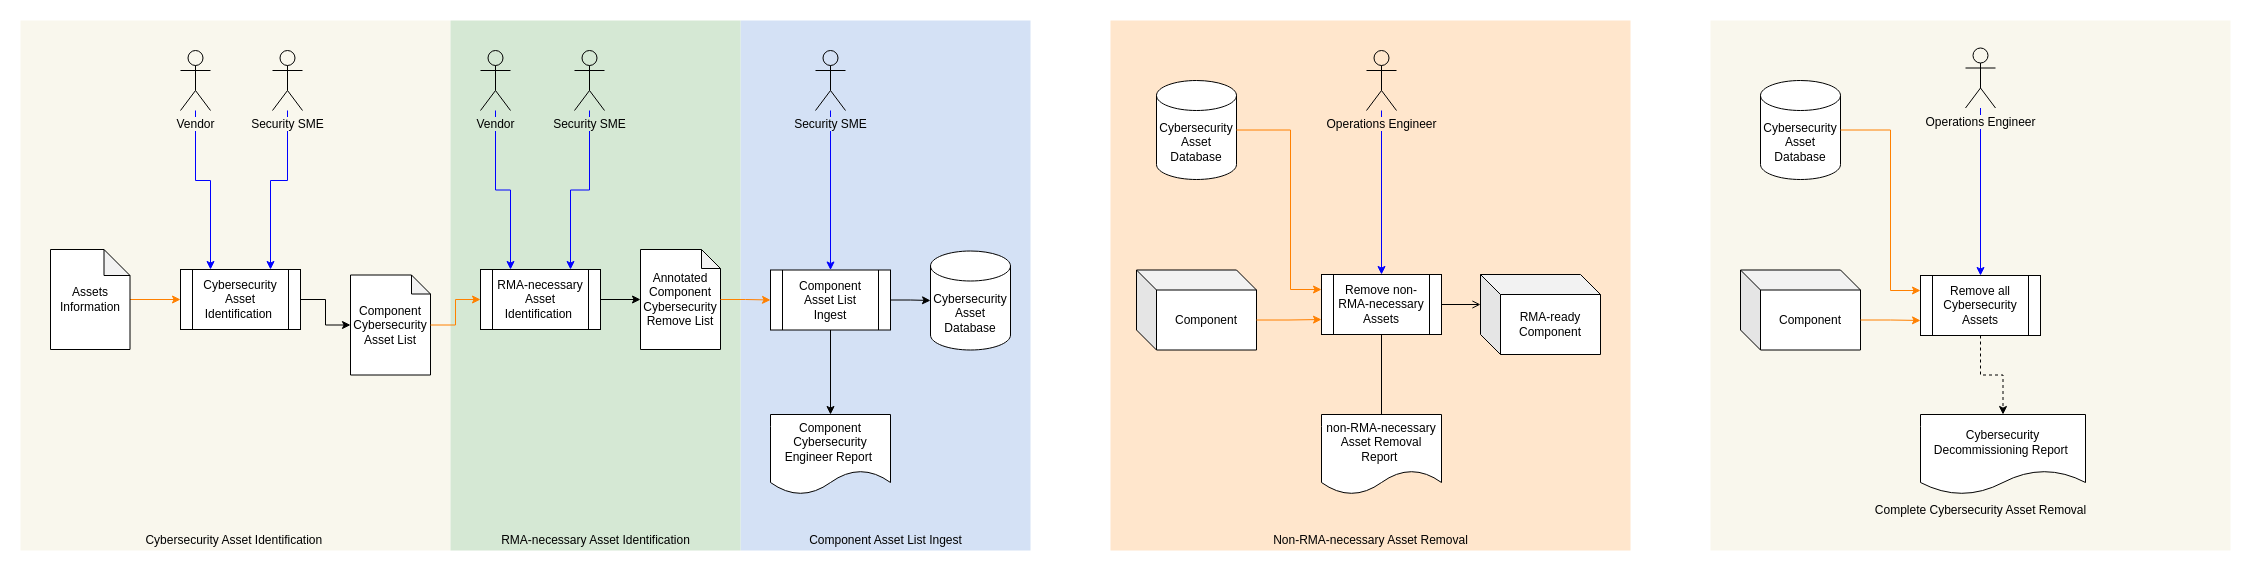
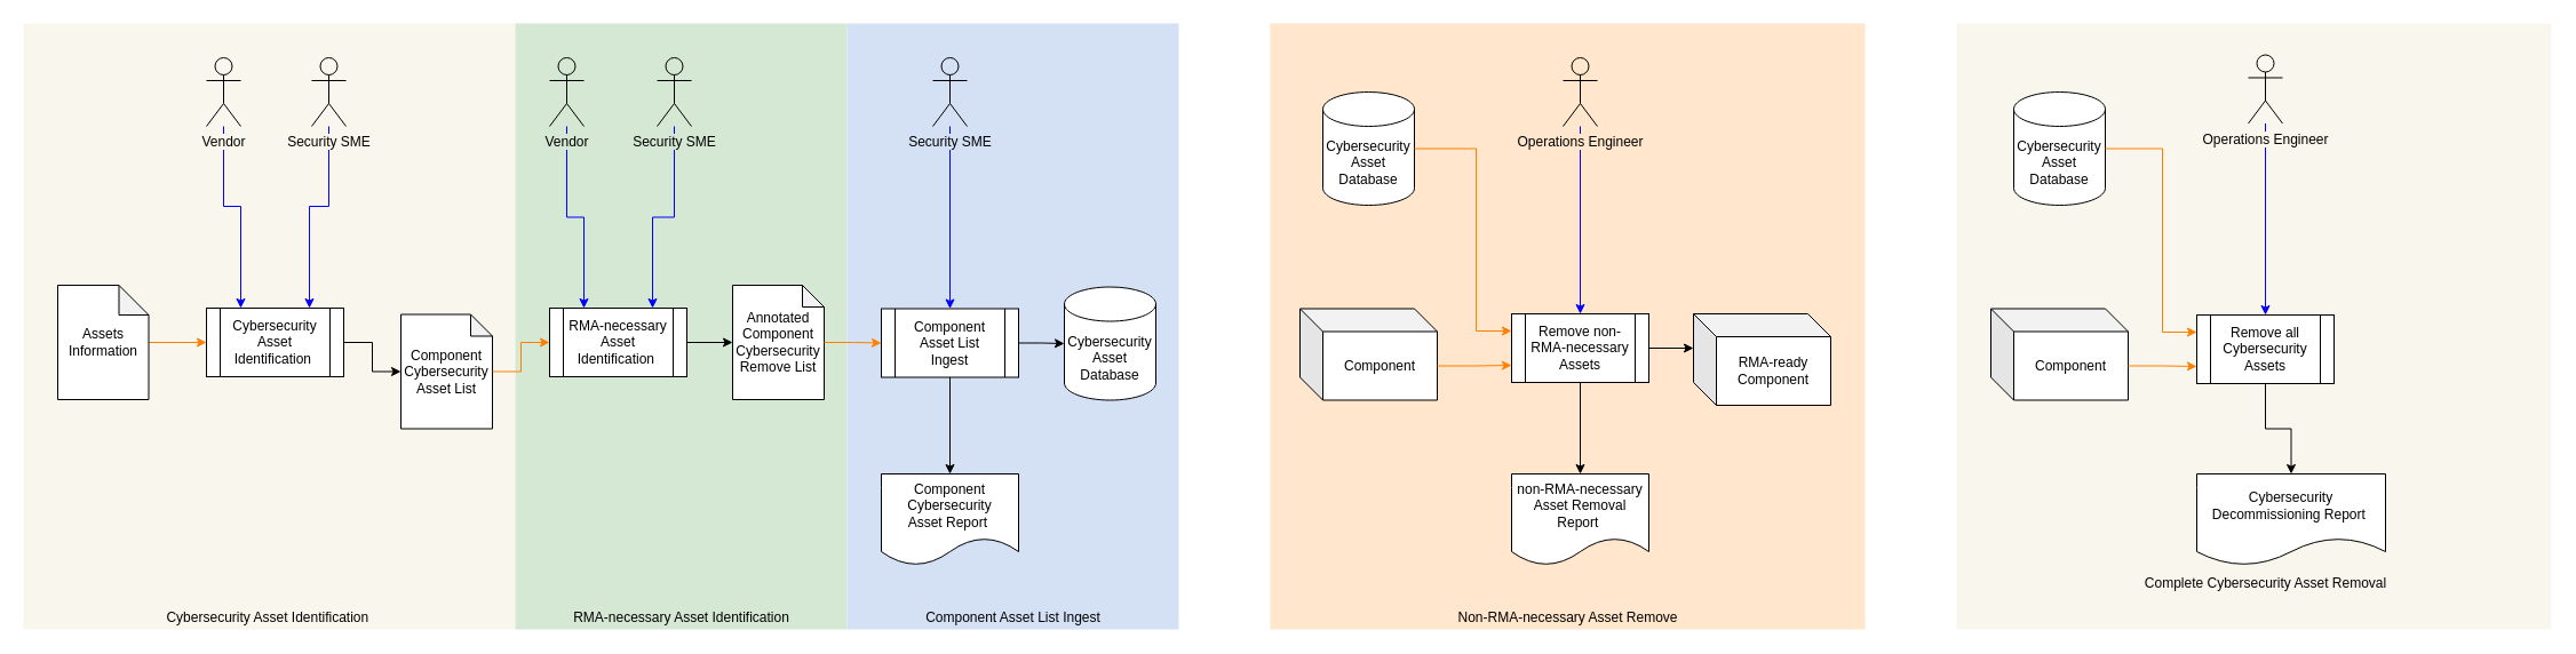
- <mxCell id="32" style="edgeStyle=orthogonalEdgeStyle;rounded=0;orthogonalLoop=1;jettySize=auto;html=1;entryX=0;entryY=0;entryDx=0;entryDy=30;entryPerimeter=0;strokeColor=#000000;endArrow=open;" parent="1" source="33" target="50" edge="1"><mxGeometry relative="1" as="geometry" /></mxCell>
+ <mxCell id="32" style="edgeStyle=orthogonalEdgeStyle;rounded=0;orthogonalLoop=1;jettySize=auto;html=1;entryX=0;entryY=0;entryDx=0;entryDy=30;entryPerimeter=0;strokeColor=#000000;" parent="1" source="33" target="50" edge="1"><mxGeometry relative="1" as="geometry" /></mxCell>
- <mxCell id="37" style="edgeStyle=orthogonalEdgeStyle;rounded=0;orthogonalLoop=1;jettySize=auto;html=1;exitX=0.5;exitY=1;exitDx=0;exitDy=0;entryX=0.5;entryY=0;entryDx=0;entryDy=0;dashed=1;" parent="1" source="38" target="39" edge="1"><mxGeometry relative="1" as="geometry" /></mxCell>
+ <mxCell id="37" style="edgeStyle=orthogonalEdgeStyle;rounded=0;orthogonalLoop=1;jettySize=auto;html=1;exitX=0.5;exitY=1;exitDx=0;exitDy=0;entryX=0.5;entryY=0;entryDx=0;entryDy=0;" parent="1" source="38" target="39" edge="1"><mxGeometry relative="1" as="geometry" /></mxCell>
- <mxCell id="31" style="edgeStyle=orthogonalEdgeStyle;rounded=0;orthogonalLoop=1;jettySize=auto;html=1;exitX=0.5;exitY=1;exitDx=0;exitDy=0;endArrow=none;" parent="1" source="33" target="34" edge="1"><mxGeometry relative="1" as="geometry" /></mxCell>
+ <mxCell id="31" style="edgeStyle=orthogonalEdgeStyle;rounded=0;orthogonalLoop=1;jettySize=auto;html=1;exitX=0.5;exitY=1;exitDx=0;exitDy=0;" parent="1" source="33" target="34" edge="1"><mxGeometry relative="1" as="geometry" /></mxCell>
- <mxCell id="18" value="Component Cybersecurity&lt;br&gt;Engineer Report&amp;nbsp;" style="shape=document;whiteSpace=wrap;html=1;boundedLbl=1;" parent="1" vertex="1"><mxGeometry x="770" y="414" width="120" height="80" as="geometry" /></mxCell>
+ <mxCell id="18" value="Component Cybersecurity&lt;br&gt;Asset Report&amp;nbsp;" style="shape=document;whiteSpace=wrap;html=1;boundedLbl=1;" parent="1" vertex="1"><mxGeometry x="770" y="414" width="120" height="80" as="geometry" /></mxCell>
- <mxCell id="9" value="Non-RMA-necessary Asset Removal" style="text;html=1;align=center;verticalAlign=middle;resizable=0;points=[];autosize=1;" parent="1" vertex="1"><mxGeometry x="1265" y="530" width="210" height="20" as="geometry" /></mxCell>
+ <mxCell id="9" value="Non-RMA-necessary Asset Remove" style="text;html=1;align=center;verticalAlign=middle;resizable=0;points=[];autosize=1;" parent="1" vertex="1"><mxGeometry x="1265" y="530" width="210" height="20" as="geometry" /></mxCell>
